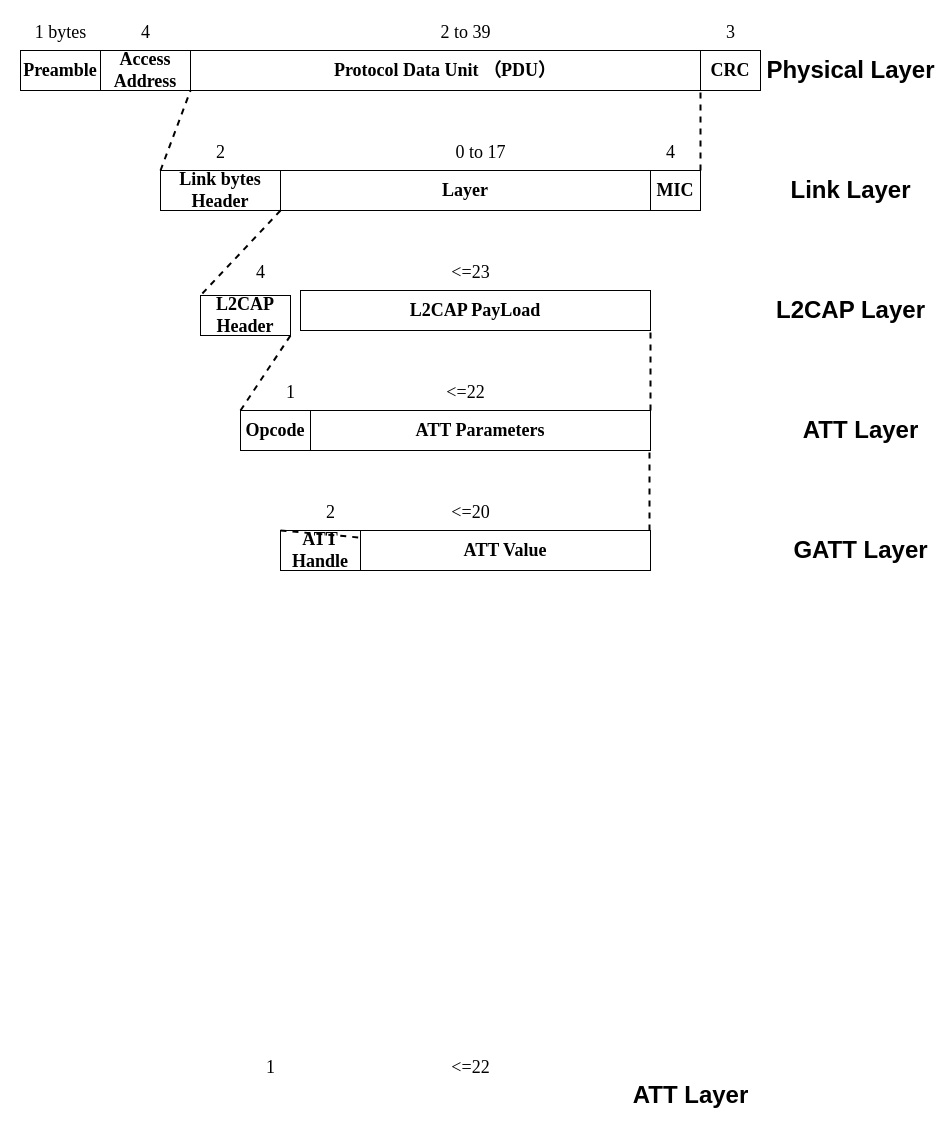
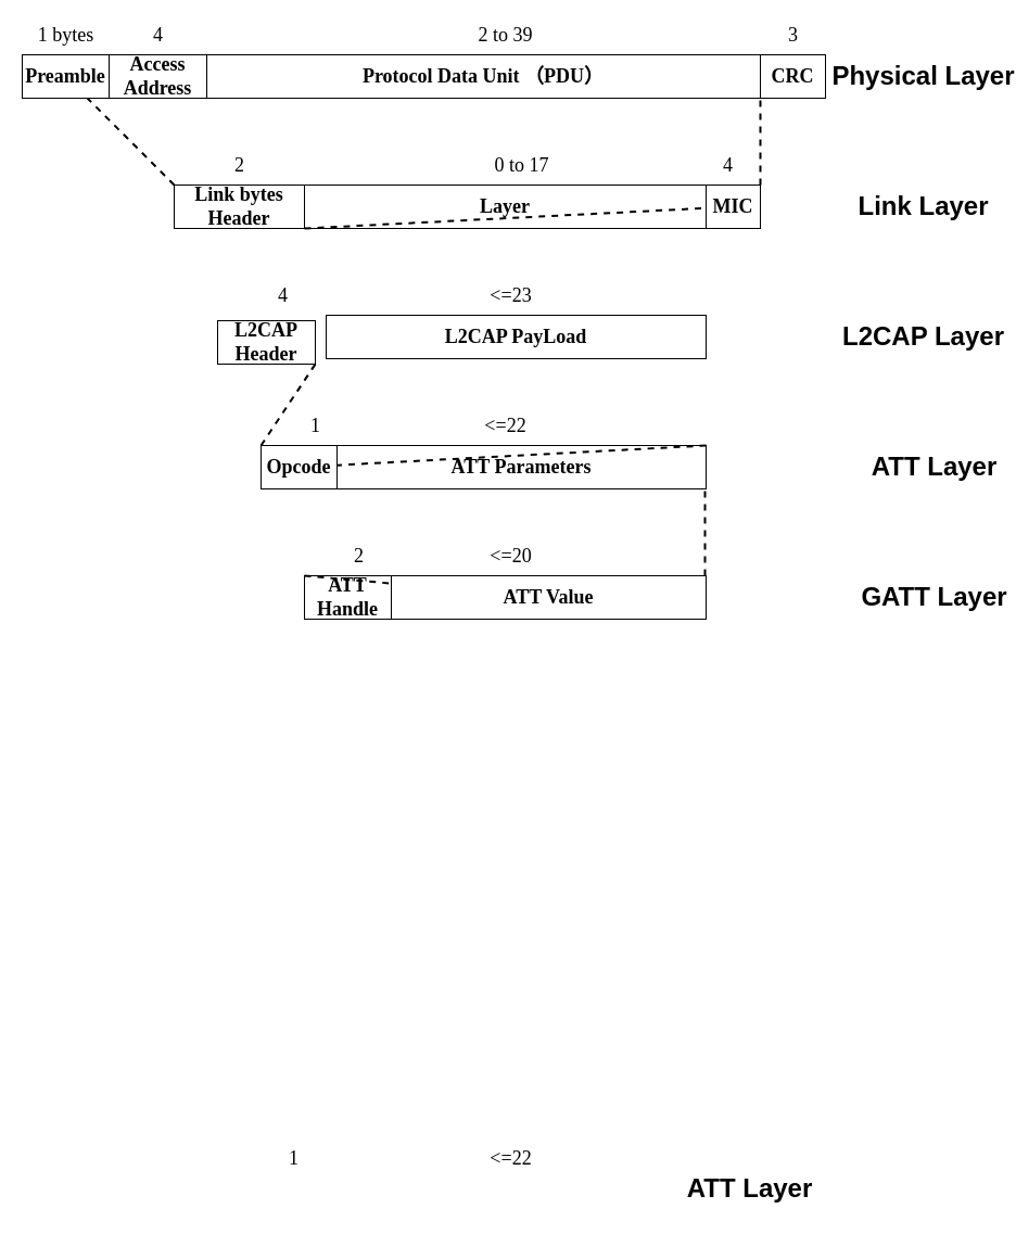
- <mxCell id="11" value="" style="endArrow=none;dashed=1;html=1;entryX=0;entryY=1;entryDx=0;entryDy=0;strokeWidth=2;exitX=0;exitY=0;exitDx=0;exitDy=0;jumpStyle=none;" edge="1" parent="1" source="20" target="4"><mxGeometry width="50" height="50" relative="1" as="geometry"><mxPoint x="210" y="170" as="sourcePoint" /><mxPoint x="610" y="600" as="targetPoint" /></mxGeometry></mxCell>
+ <mxCell id="11" value="" style="endArrow=none;dashed=1;html=1;strokeWidth=2;exitX=0;exitY=0;exitDx=0;exitDy=0;jumpStyle=none;" edge="1" parent="1" source="20" target="2"><mxGeometry width="50" height="50" relative="1" as="geometry"><mxPoint x="210" y="170" as="sourcePoint" /><mxPoint x="610" y="600" as="targetPoint" /></mxGeometry></mxCell>
- <mxCell id="24" value="" style="endArrow=none;dashed=1;html=1;entryX=0;entryY=0;entryDx=0;entryDy=0;strokeWidth=2;exitX=0;exitY=1;exitDx=0;exitDy=0;" edge="1" parent="1" source="21" target="13"><mxGeometry width="50" height="50" relative="1" as="geometry"><mxPoint x="170" y="180" as="sourcePoint" /><mxPoint x="200" y="100" as="targetPoint" /></mxGeometry></mxCell>
+ <mxCell id="24" value="" style="endArrow=none;dashed=1;html=1;strokeWidth=2;exitX=0;exitY=1;exitDx=0;exitDy=0;" edge="1" parent="1" source="21" target="22"><mxGeometry width="50" height="50" relative="1" as="geometry"><mxPoint x="170" y="180" as="sourcePoint" /><mxPoint x="200" y="100" as="targetPoint" /></mxGeometry></mxCell>
- <mxCell id="28" value="" style="endArrow=none;dashed=1;html=1;strokeWidth=2;entryX=1;entryY=1;entryDx=0;entryDy=0;exitX=1;exitY=0;exitDx=0;exitDy=0;" edge="1" parent="1" source="27" target="14"><mxGeometry width="50" height="50" relative="1" as="geometry"><mxPoint x="660" y="300" as="sourcePoint" /><mxPoint x="660" y="220" as="targetPoint" /></mxGeometry></mxCell>
+ <mxCell id="28" value="" style="endArrow=none;dashed=1;html=1;strokeWidth=2;exitX=1;exitY=0;exitDx=0;exitDy=0;" edge="1" parent="1" source="27" target="26"><mxGeometry width="50" height="50" relative="1" as="geometry"><mxPoint x="660" y="300" as="sourcePoint" /><mxPoint x="660" y="220" as="targetPoint" /></mxGeometry></mxCell>
